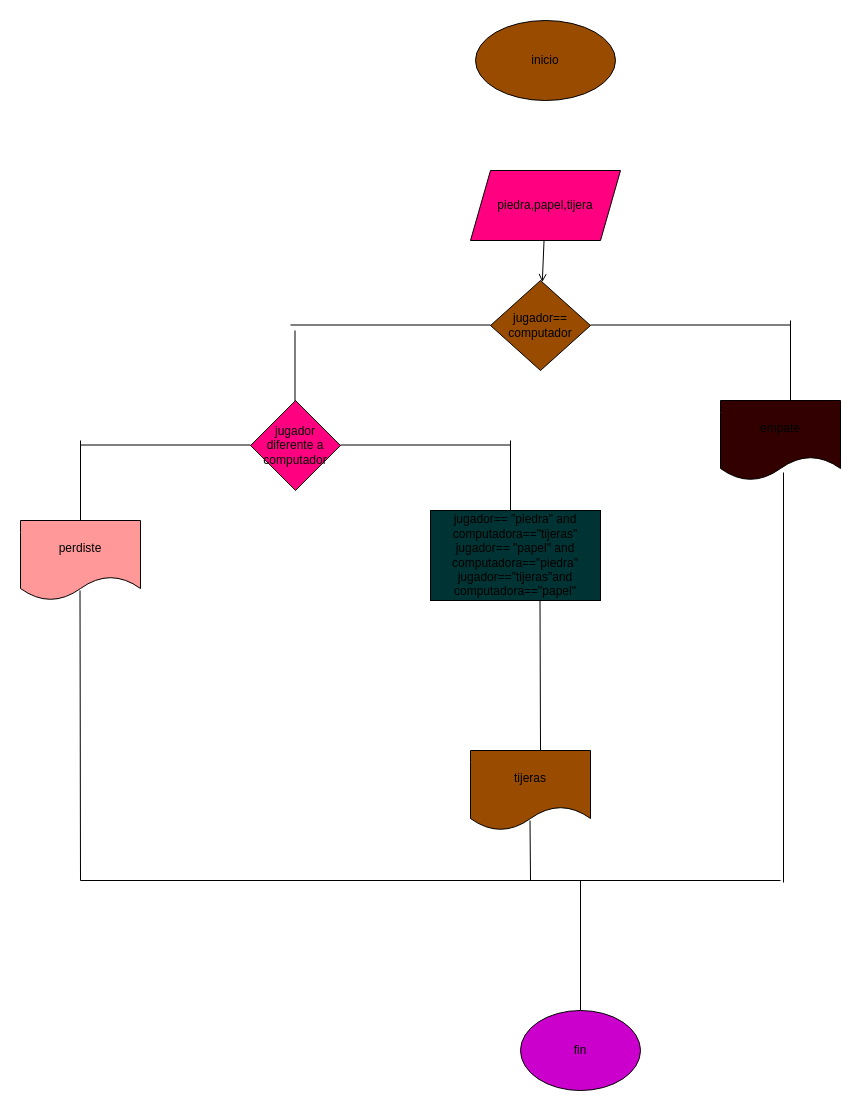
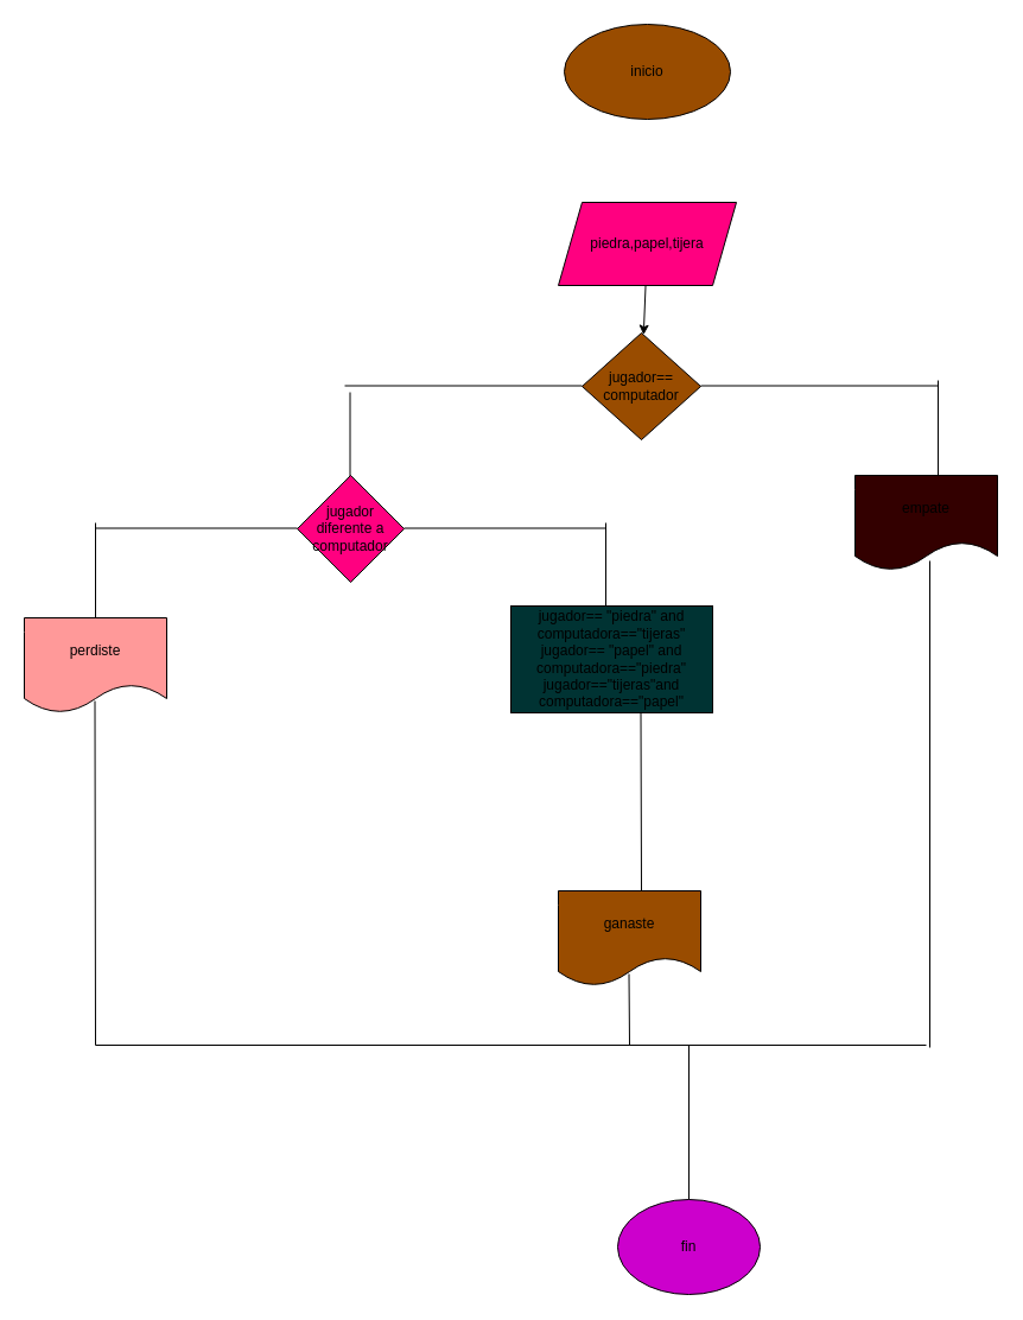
- <mxCell id="3" value="" style="edgeStyle=none;html=1;endArrow=open;" edge="1" parent="1" source="4" target="5"><mxGeometry relative="1" as="geometry" /></mxCell>
+ <mxCell id="3" value="" style="edgeStyle=none;html=1;" edge="1" parent="1" source="4" target="5"><mxGeometry relative="1" as="geometry" /></mxCell>
- <mxCell id="19" value="tijeras" style="shape=document;whiteSpace=wrap;html=1;boundedLbl=1;fillColor=#994C00;" vertex="1" parent="1"><mxGeometry x="470" y="750" width="120" height="80" as="geometry" /></mxCell>
+ <mxCell id="19" value="ganaste" style="shape=document;whiteSpace=wrap;html=1;boundedLbl=1;fillColor=#994C00;" vertex="1" parent="1"><mxGeometry x="470" y="750" width="120" height="80" as="geometry" /></mxCell>
